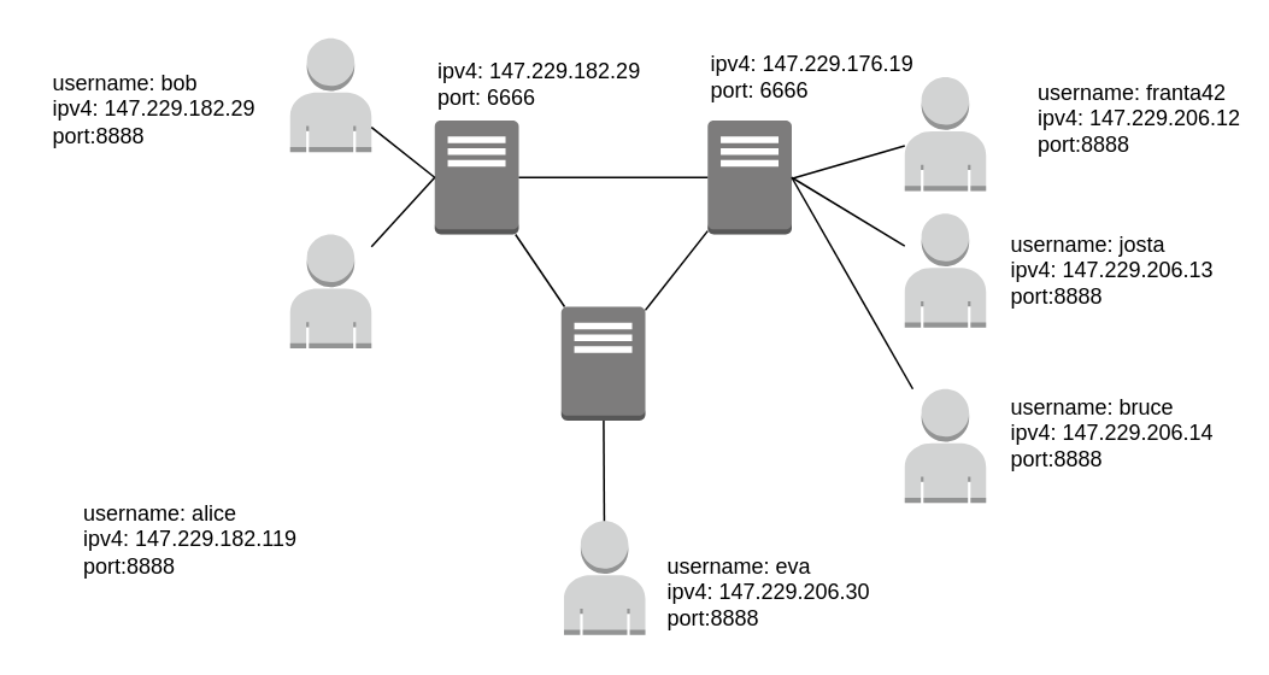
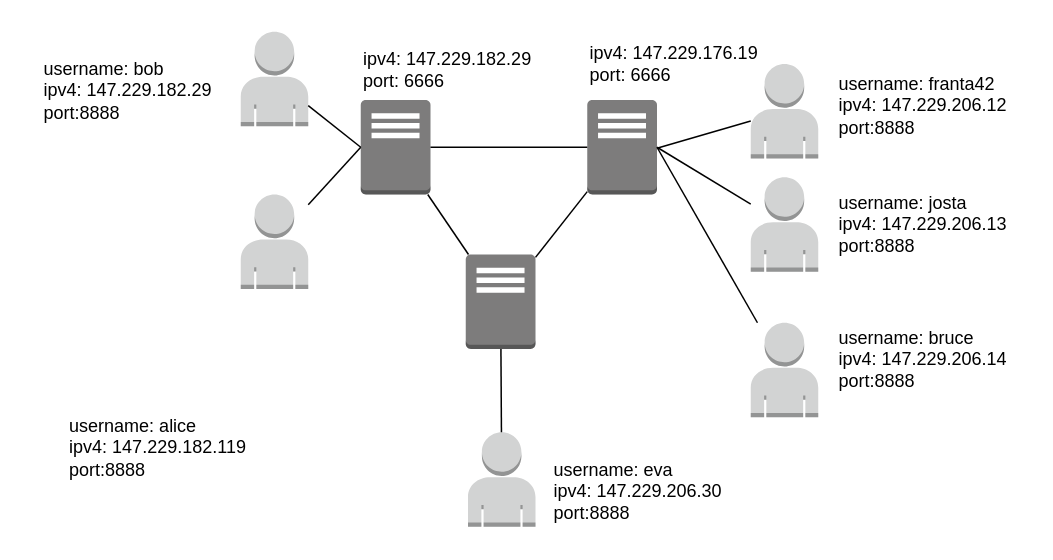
- <mxCell id="20" value="&lt;div style=&quot;text-align: left&quot;&gt;&lt;span&gt;username: franta42&lt;/span&gt;&lt;/div&gt;&lt;div style=&quot;text-align: left&quot;&gt;&lt;span&gt;ipv4:&amp;nbsp;&lt;/span&gt;&lt;span&gt;147.229.206.12&lt;/span&gt;&lt;/div&gt;&lt;div style=&quot;text-align: left&quot;&gt;&lt;span&gt;port:8888&lt;/span&gt;&lt;/div&gt;" style="text;html=1;strokeColor=none;fillColor=none;align=center;verticalAlign=middle;whiteSpace=wrap;rounded=0;" vertex="1" parent="1"><mxGeometry x="565" y="41" width="130" height="48" as="geometry" /></mxCell>
+ <mxCell id="20" value="&lt;div style=&quot;text-align: left&quot;&gt;&lt;span&gt;username: franta42&lt;/span&gt;&lt;/div&gt;&lt;div style=&quot;text-align: left&quot;&gt;&lt;span&gt;ipv4:&amp;nbsp;&lt;/span&gt;&lt;span&gt;147.229.206.12&lt;/span&gt;&lt;/div&gt;&lt;div style=&quot;text-align: left&quot;&gt;&lt;span&gt;port:8888&lt;/span&gt;&lt;/div&gt;" style="text;html=1;strokeColor=none;fillColor=none;align=center;verticalAlign=middle;whiteSpace=wrap;rounded=0;" vertex="1" parent="1"><mxGeometry x="550" y="46" width="130" height="48" as="geometry" /></mxCell>
